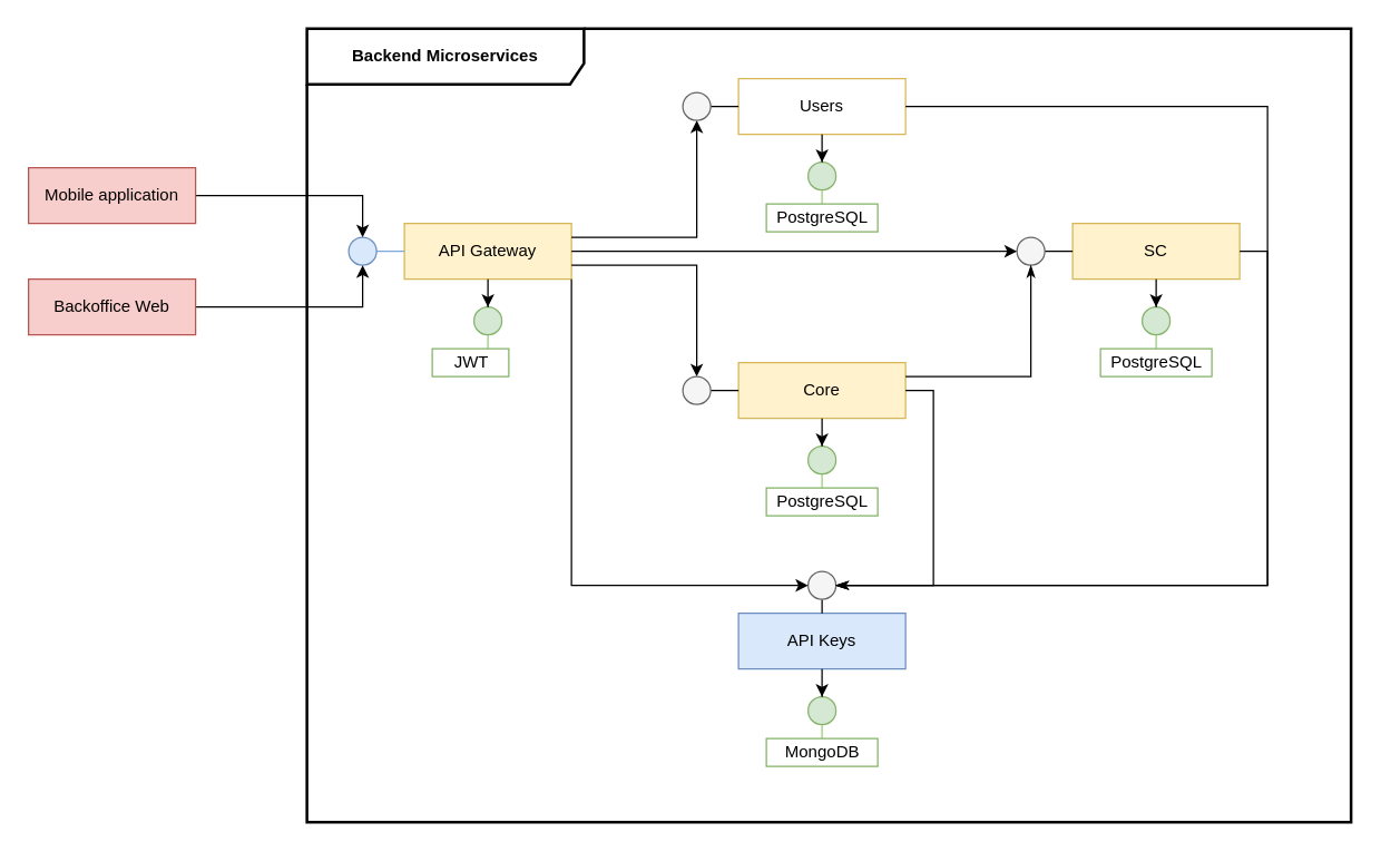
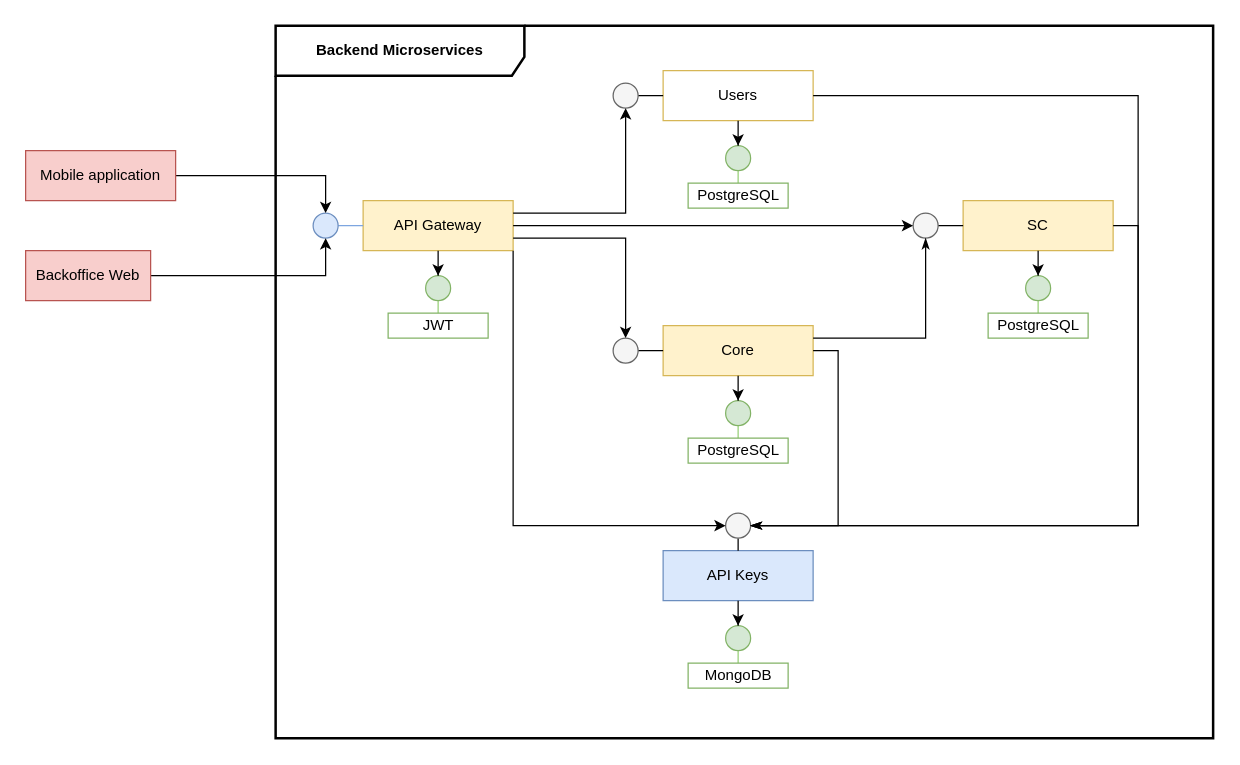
- <mxCell id="56" value="Backoffice Web" style="rounded=0;whiteSpace=wrap;html=1;fillColor=#f8cecc;strokeColor=#b85450;" vertex="1" parent="1"><mxGeometry x="20" y="200" width="120" height="40" as="geometry" /></mxCell>
+ <mxCell id="56" value="Backoffice Web" style="rounded=0;whiteSpace=wrap;html=1;fillColor=#f8cecc;strokeColor=#b85450;" vertex="1" parent="1"><mxGeometry x="20" y="200" width="100" height="40" as="geometry" /></mxCell>
- <mxCell id="34" value="JWT" style="html=1;strokeColor=#82b366;gradientColor=#ffffff;fillColor=#FFFFFF;" vertex="1" parent="29"><mxGeometry x="20" y="90" width="55" height="20" as="geometry" /></mxCell>
+ <mxCell id="34" value="JWT" style="html=1;strokeColor=#82b366;gradientColor=#ffffff;fillColor=#FFFFFF;" vertex="1" parent="29"><mxGeometry x="20" y="90" width="80" height="20" as="geometry" /></mxCell>
